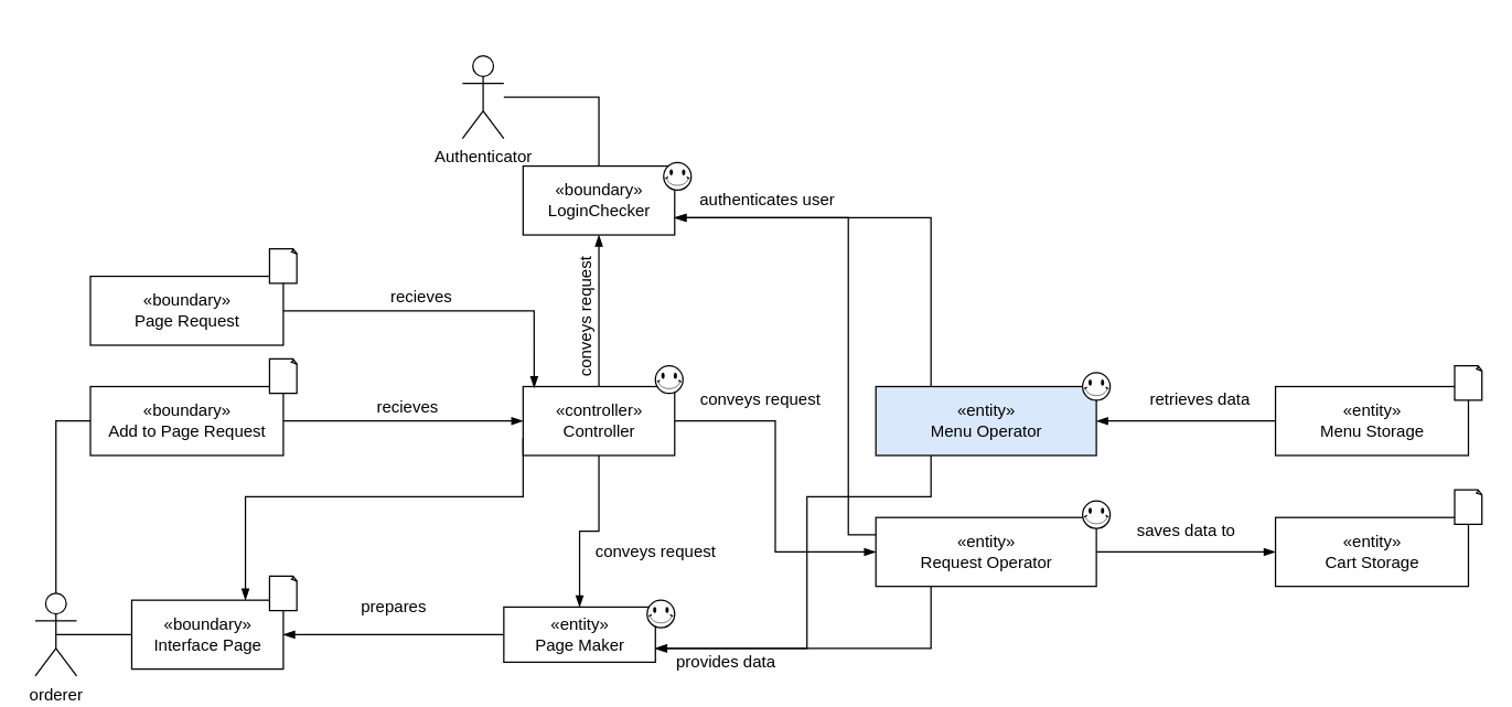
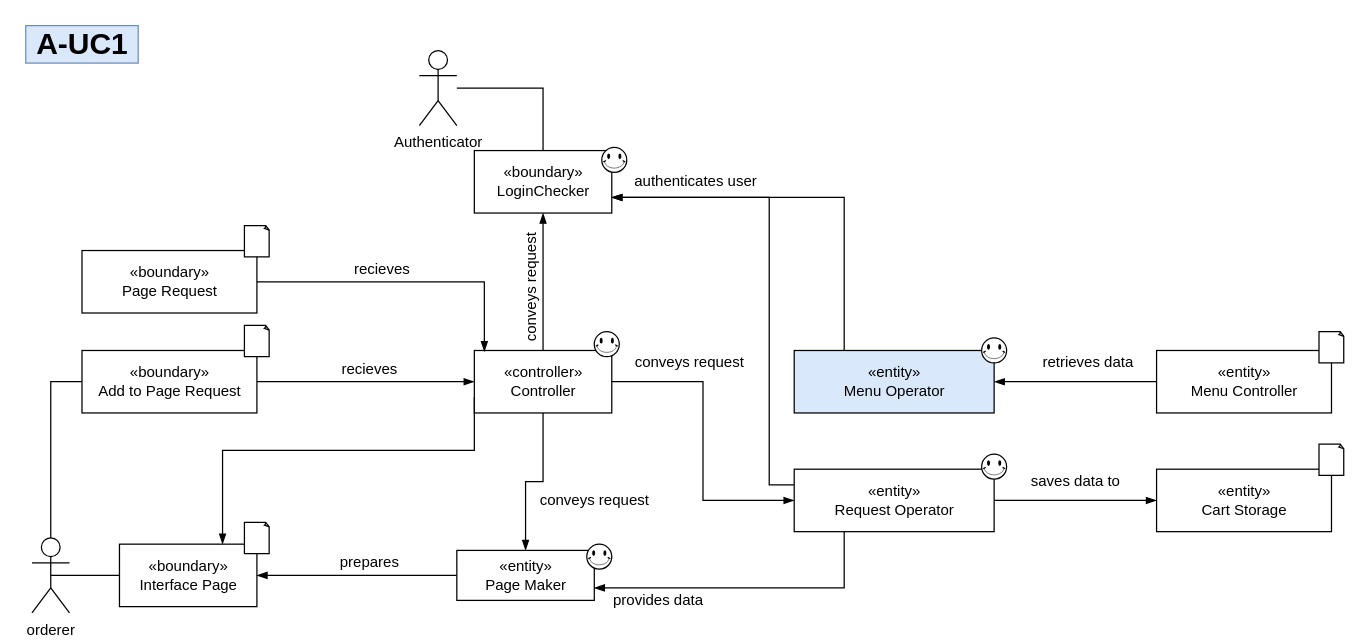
+ <mxCell id="22" value="A-UC1" style="text;html=1;align=center;verticalAlign=middle;resizable=0;points=[];autosize=1;fillColor=#dae8fc;strokeColor=#6c8ebf;fontStyle=1;fontSize=24;" parent="1" vertex="1"><mxGeometry x="20" y="20" width="90" height="30" as="geometry" /></mxCell>
- <mxCell id="31" value="«entity»&lt;br&gt;Menu Storage" style="html=1;" parent="1" vertex="1"><mxGeometry x="925" y="280" width="140" height="50" as="geometry" /></mxCell>
+ <mxCell id="31" value="«entity»&lt;br&gt;Menu Controller" style="html=1;" parent="1" vertex="1"><mxGeometry x="925" y="280" width="140" height="50" as="geometry" /></mxCell>
- <mxCell id="36" style="edgeStyle=orthogonalEdgeStyle;rounded=0;orthogonalLoop=1;jettySize=auto;html=1;exitX=0.25;exitY=1;exitDx=0;exitDy=0;entryX=1;entryY=0.75;entryDx=0;entryDy=0;endArrow=blockThin;endFill=1;" parent="1" source="37" target="14" edge="1"><mxGeometry relative="1" as="geometry"><Array as="points"><mxPoint x="675" y="360" /><mxPoint x="585" y="360" /><mxPoint x="585" y="470" /></Array></mxGeometry></mxCell>
- <mxCell id="15" value="prepares" style="text;html=1;align=center;verticalAlign=middle;resizable=0;points=[];autosize=1;strokeColor=none;" parent="1" vertex="1"><mxGeometry x="255" y="430" width="60" height="20" as="geometry" /></mxCell>
+ <mxCell id="15" value="prepares" style="text;html=1;align=center;verticalAlign=middle;resizable=0;points=[];autosize=1;strokeColor=none;" parent="1" vertex="1"><mxGeometry x="265" y="440" width="60" height="20" as="geometry" /></mxCell>
